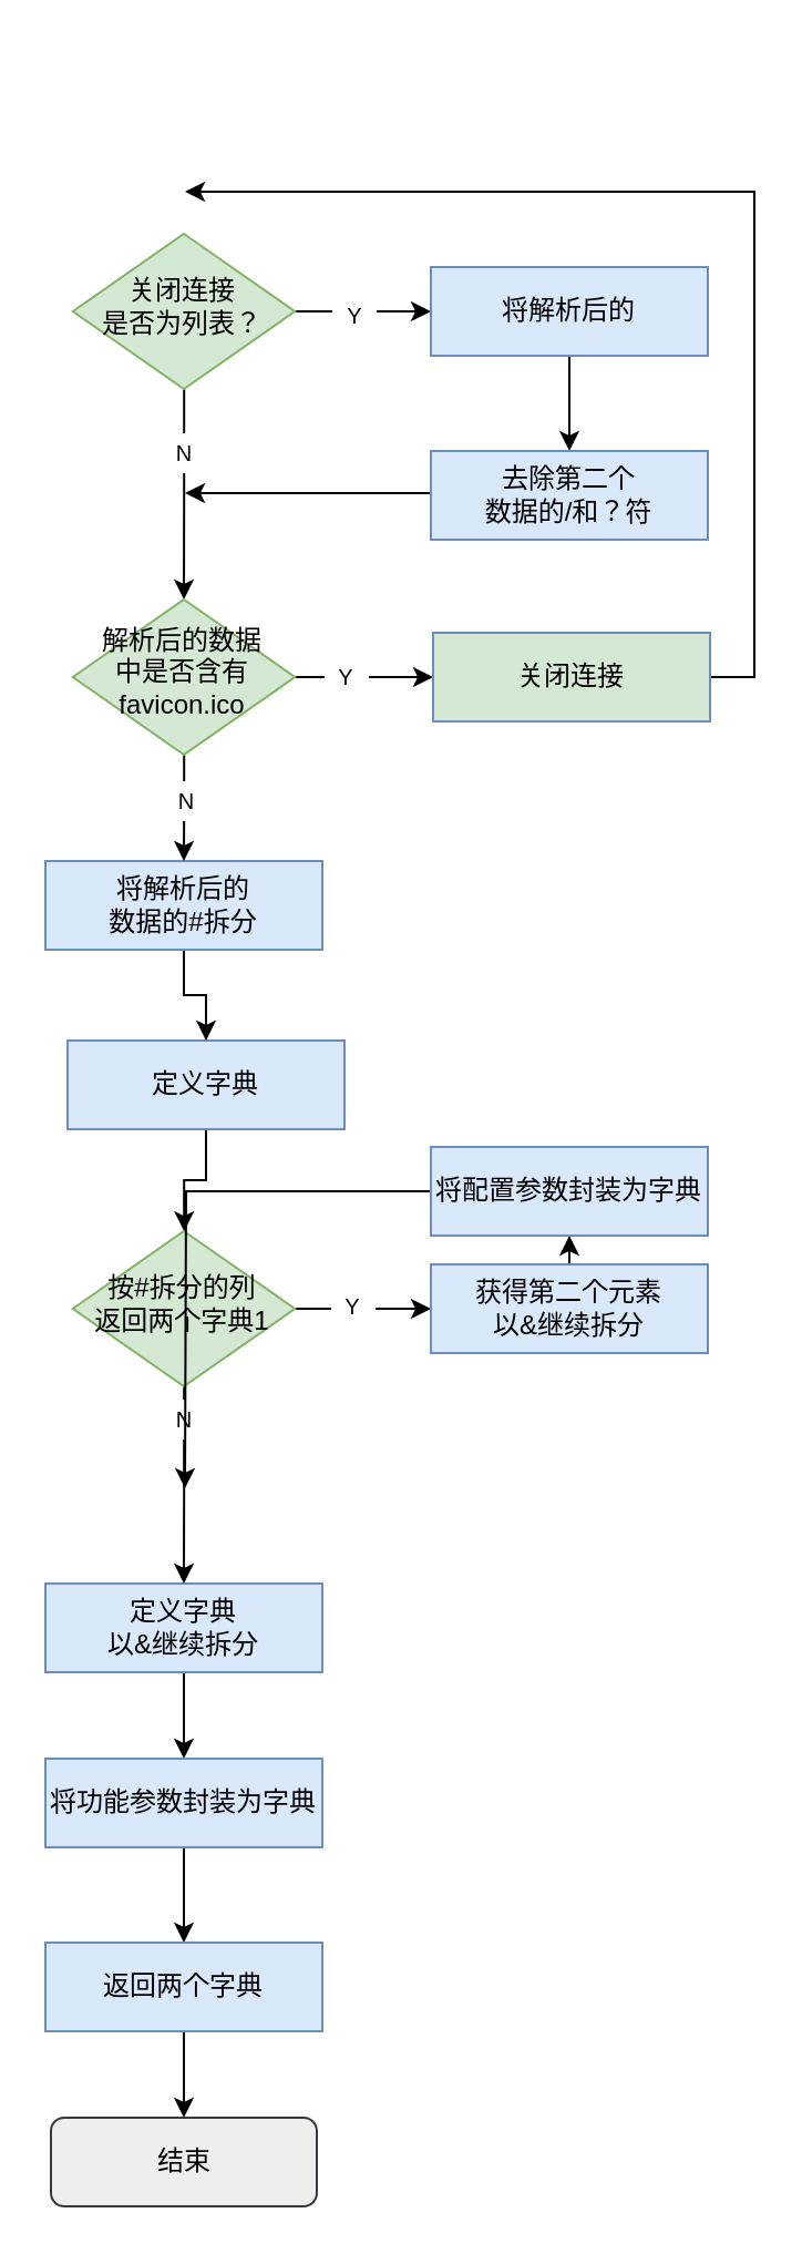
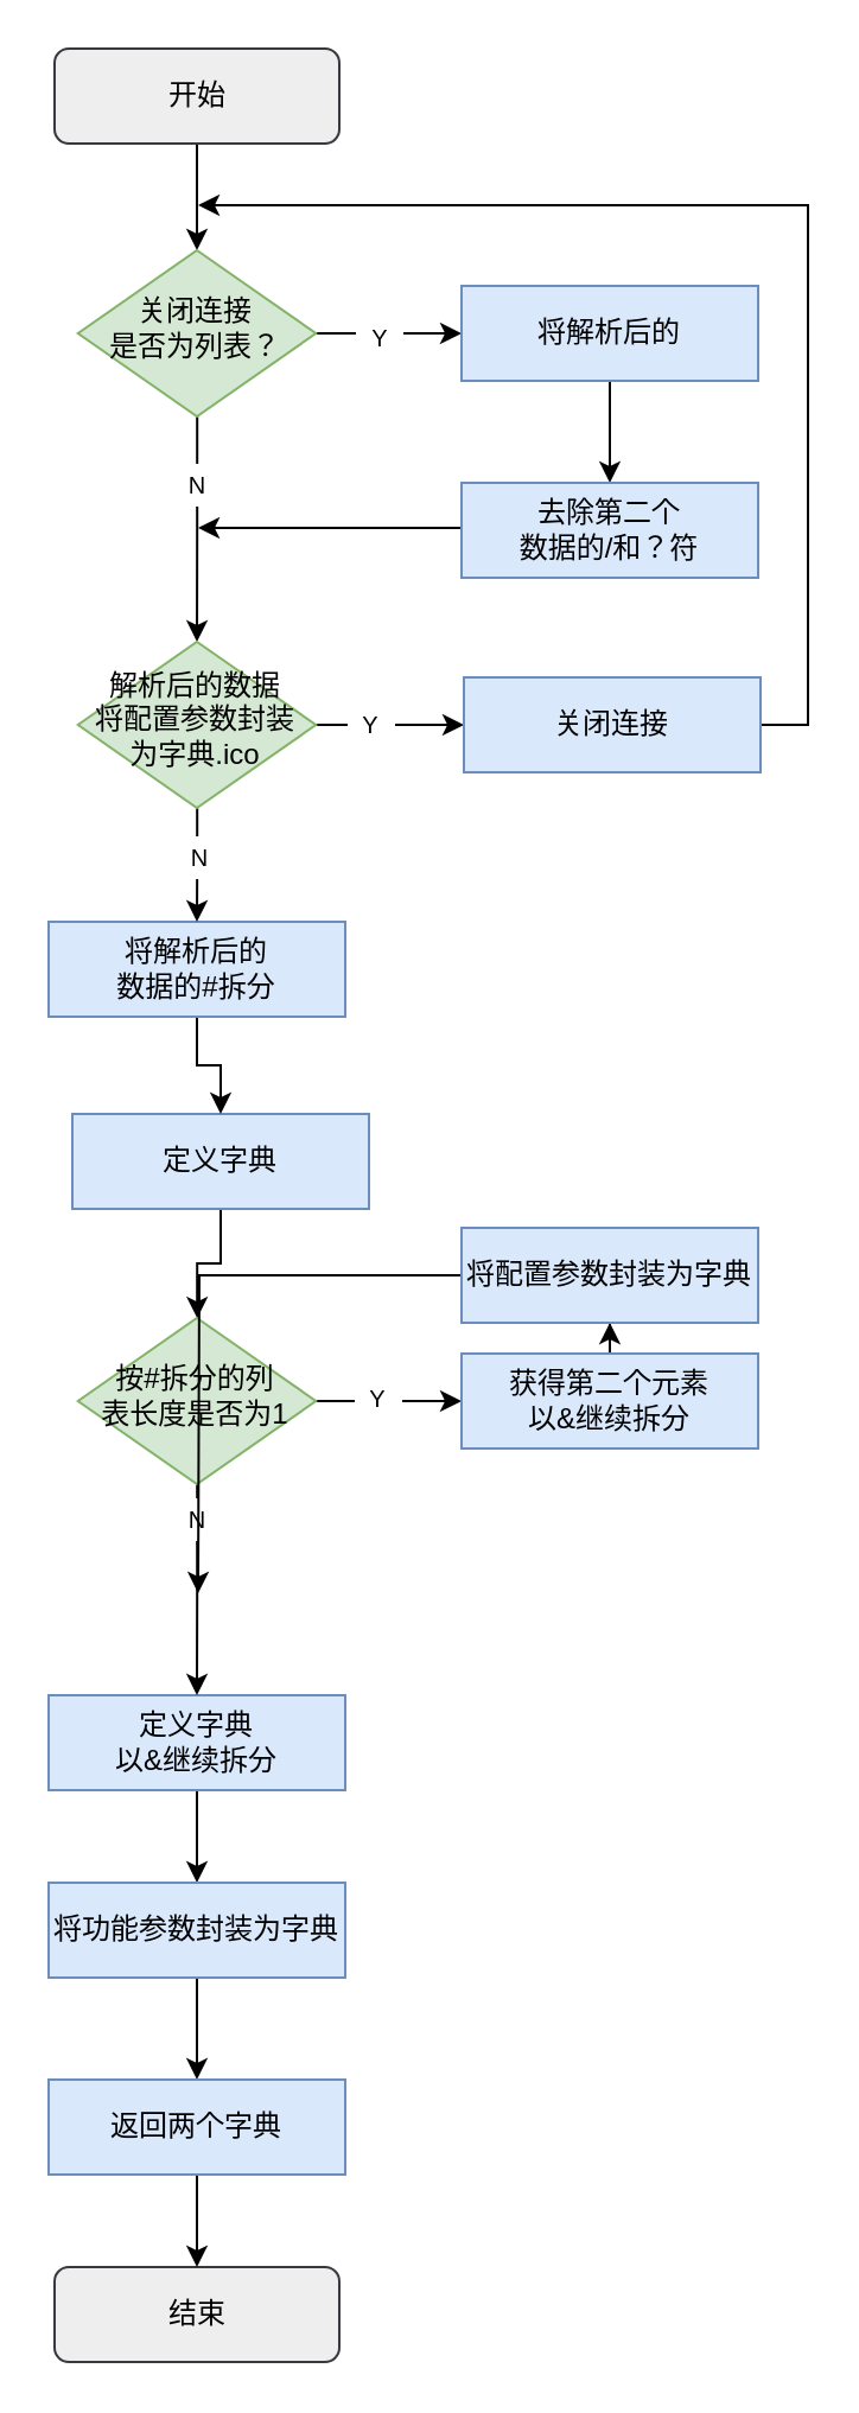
+ <mxCell id="3" value="开始" style="rounded=1;whiteSpace=wrap;html=1;fontSize=12;glass=0;strokeWidth=1;shadow=0;fillColor=#eeeeee;strokeColor=#36393d;" vertex="1" parent="1"><mxGeometry x="22.5" y="20" width="120" height="40" as="geometry" /></mxCell>
+ <mxCell id="2" value="" style="edgeStyle=orthogonalEdgeStyle;rounded=0;orthogonalLoop=1;jettySize=auto;html=1;entryX=0.5;entryY=0;entryDx=0;entryDy=0;" edge="1" parent="1" source="3" target="8"><mxGeometry relative="1" as="geometry"><mxPoint x="82.5" y="160" as="targetPoint" /></mxGeometry></mxCell>
- <mxCell id="20" value="解析后的数据&lt;br&gt;中是否含有favicon.ico" style="rhombus;whiteSpace=wrap;html=1;shadow=0;fontFamily=Helvetica;fontSize=12;align=center;strokeWidth=1;spacing=6;spacingTop=-4;fillColor=#d5e8d4;strokeColor=#82b366;" vertex="1" parent="1"><mxGeometry x="32.38" y="270" width="100.25" height="70" as="geometry" /></mxCell>
+ <mxCell id="20" value="解析后的数据&lt;br&gt;将配置参数封装为字典.ico" style="rhombus;whiteSpace=wrap;html=1;shadow=0;fontFamily=Helvetica;fontSize=12;align=center;strokeWidth=1;spacing=6;spacingTop=-4;fillColor=#d5e8d4;strokeColor=#82b366;" vertex="1" parent="1"><mxGeometry x="32.38" y="270" width="100.25" height="70" as="geometry" /></mxCell>
- <mxCell id="23" value="关闭连接" style="rounded=0;whiteSpace=wrap;html=1;fillColor=#d5e8d4;strokeColor=#6c8ebf;" vertex="1" parent="1"><mxGeometry x="195" y="285" width="125" height="40" as="geometry" /></mxCell>
+ <mxCell id="23" value="关闭连接" style="rounded=0;whiteSpace=wrap;html=1;fillColor=#dae8fc;strokeColor=#6c8ebf;" vertex="1" parent="1"><mxGeometry x="195" y="285" width="125" height="40" as="geometry" /></mxCell>
- <mxCell id="29" value="按#拆分的列&lt;br&gt;返回两个字典1" style="rhombus;whiteSpace=wrap;html=1;shadow=0;fontFamily=Helvetica;fontSize=12;align=center;strokeWidth=1;spacing=6;spacingTop=-4;fillColor=#d5e8d4;strokeColor=#82b366;" vertex="1" parent="1"><mxGeometry x="32.38" y="555" width="100.25" height="70" as="geometry" /></mxCell>
+ <mxCell id="29" value="按#拆分的列&lt;br&gt;表长度是否为1" style="rhombus;whiteSpace=wrap;html=1;shadow=0;fontFamily=Helvetica;fontSize=12;align=center;strokeWidth=1;spacing=6;spacingTop=-4;fillColor=#d5e8d4;strokeColor=#82b366;" vertex="1" parent="1"><mxGeometry x="32.38" y="555" width="100.25" height="70" as="geometry" /></mxCell>
